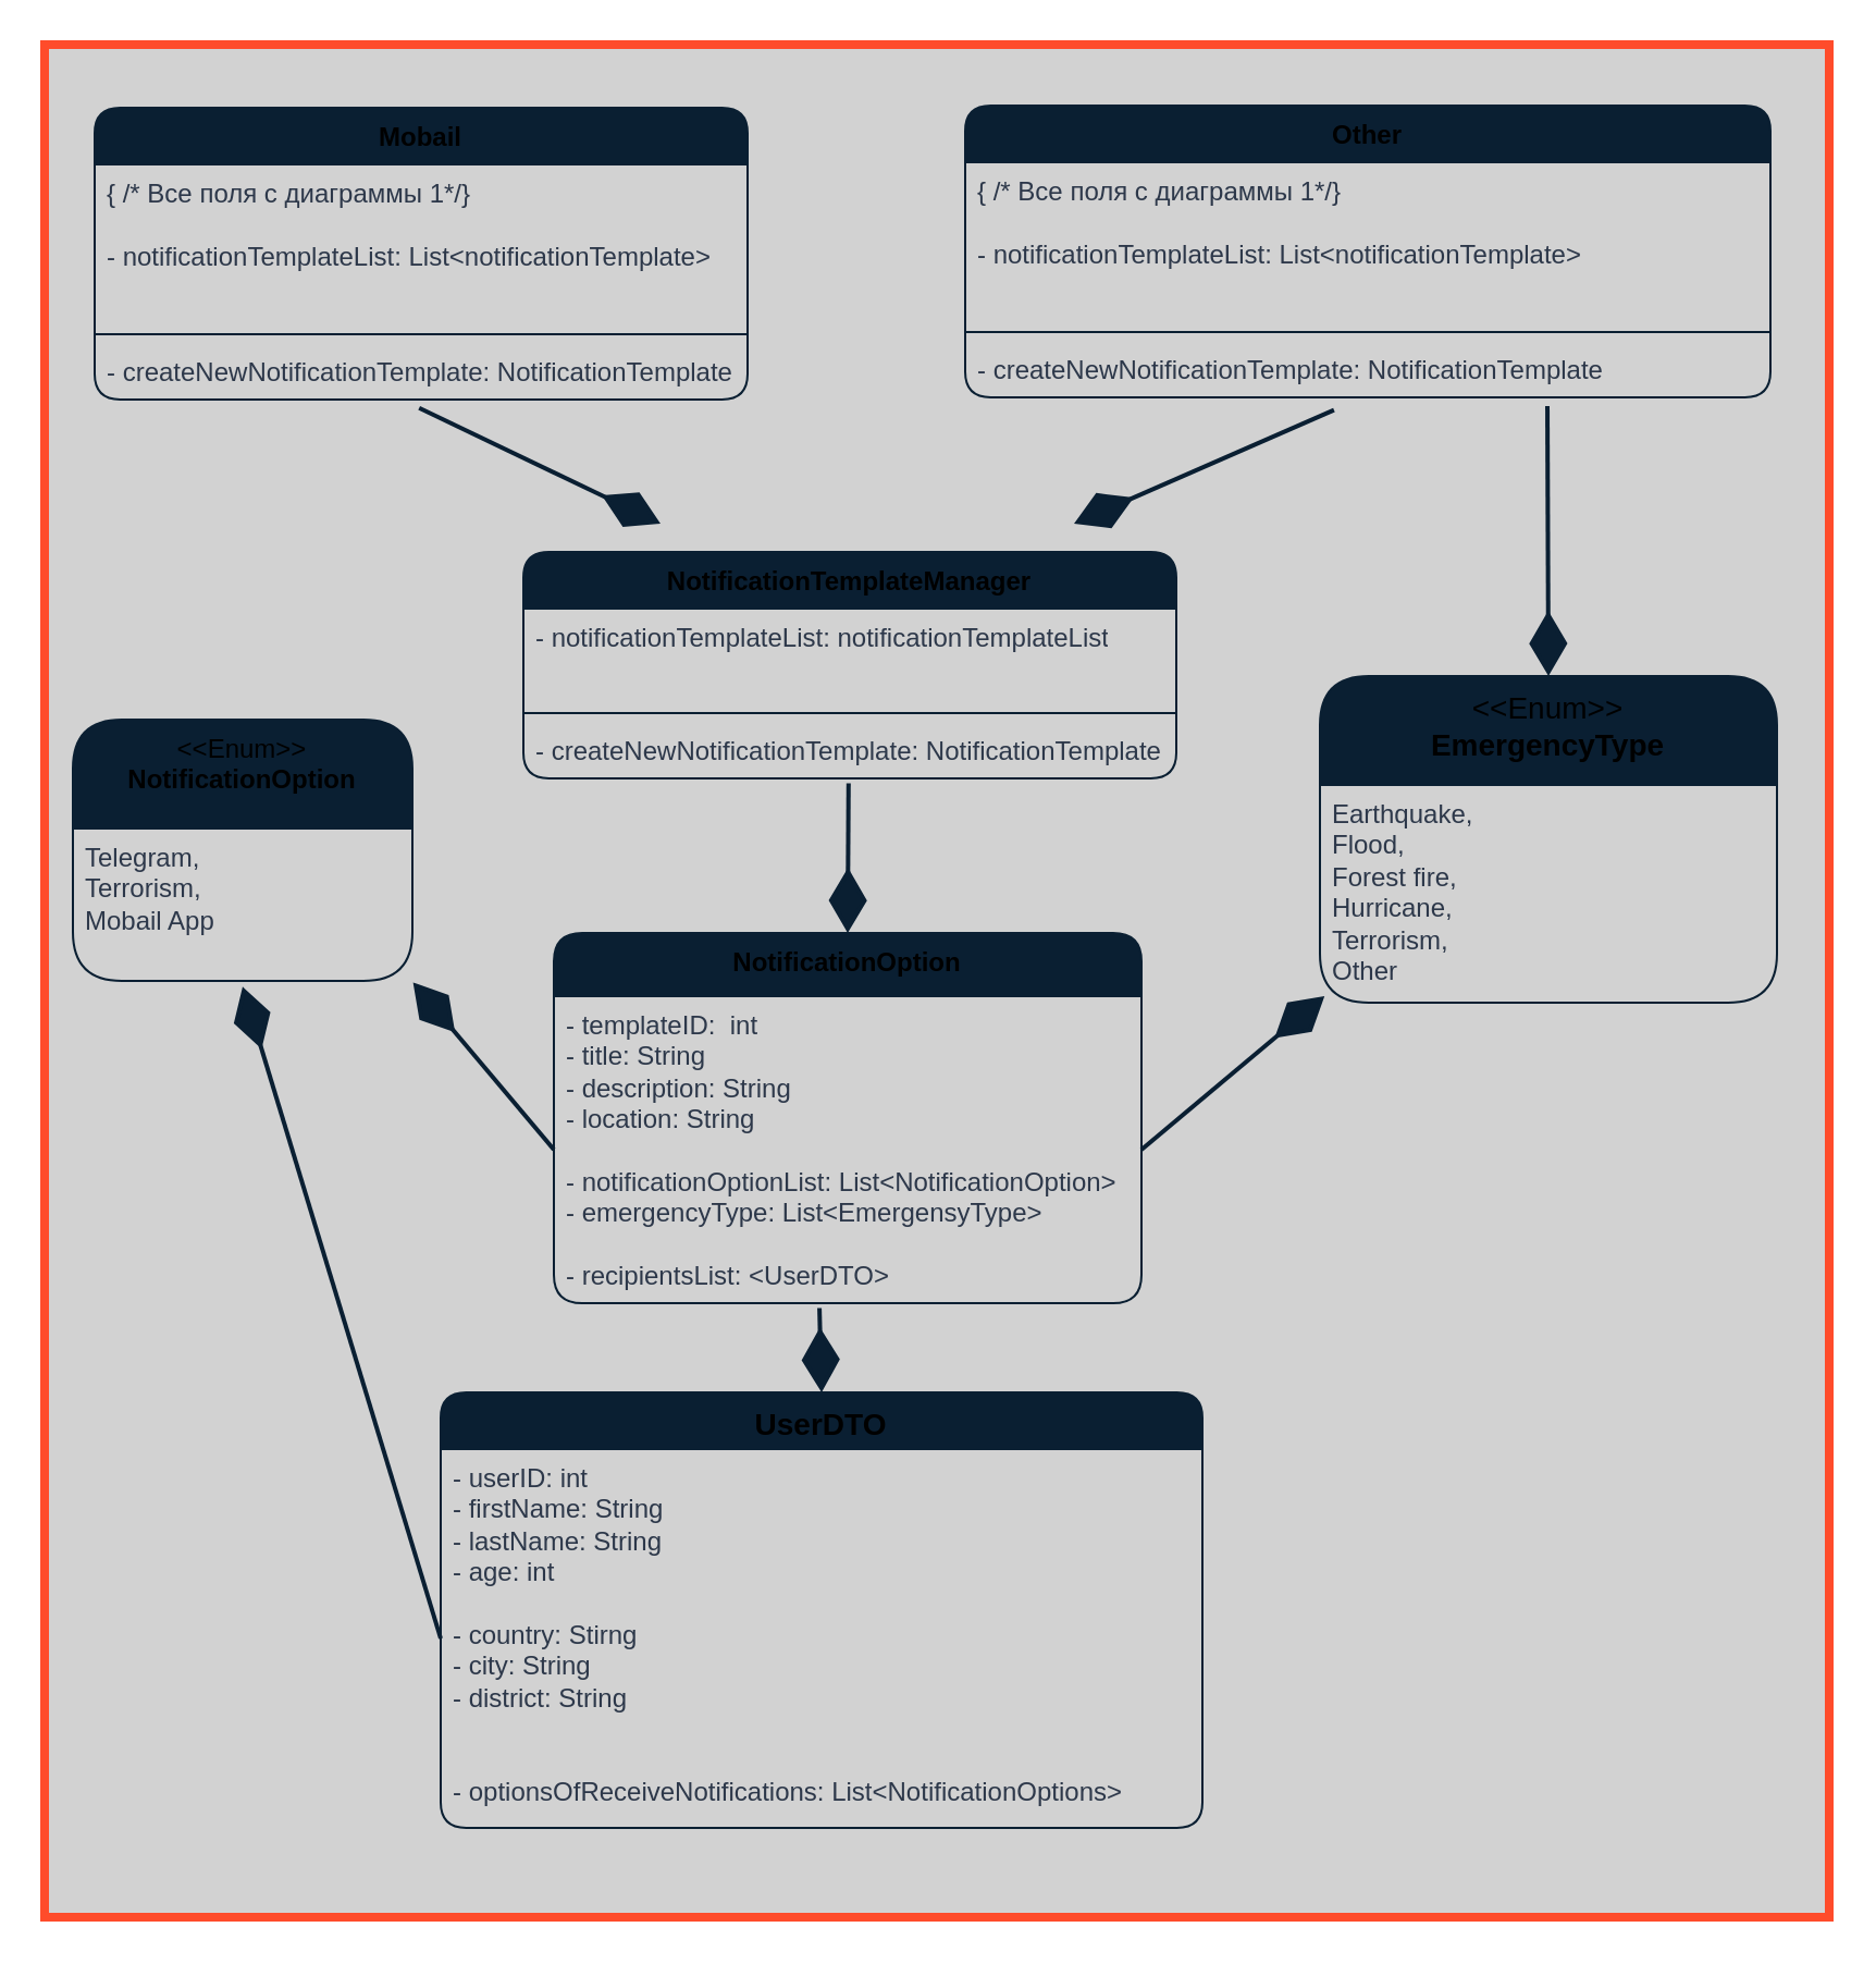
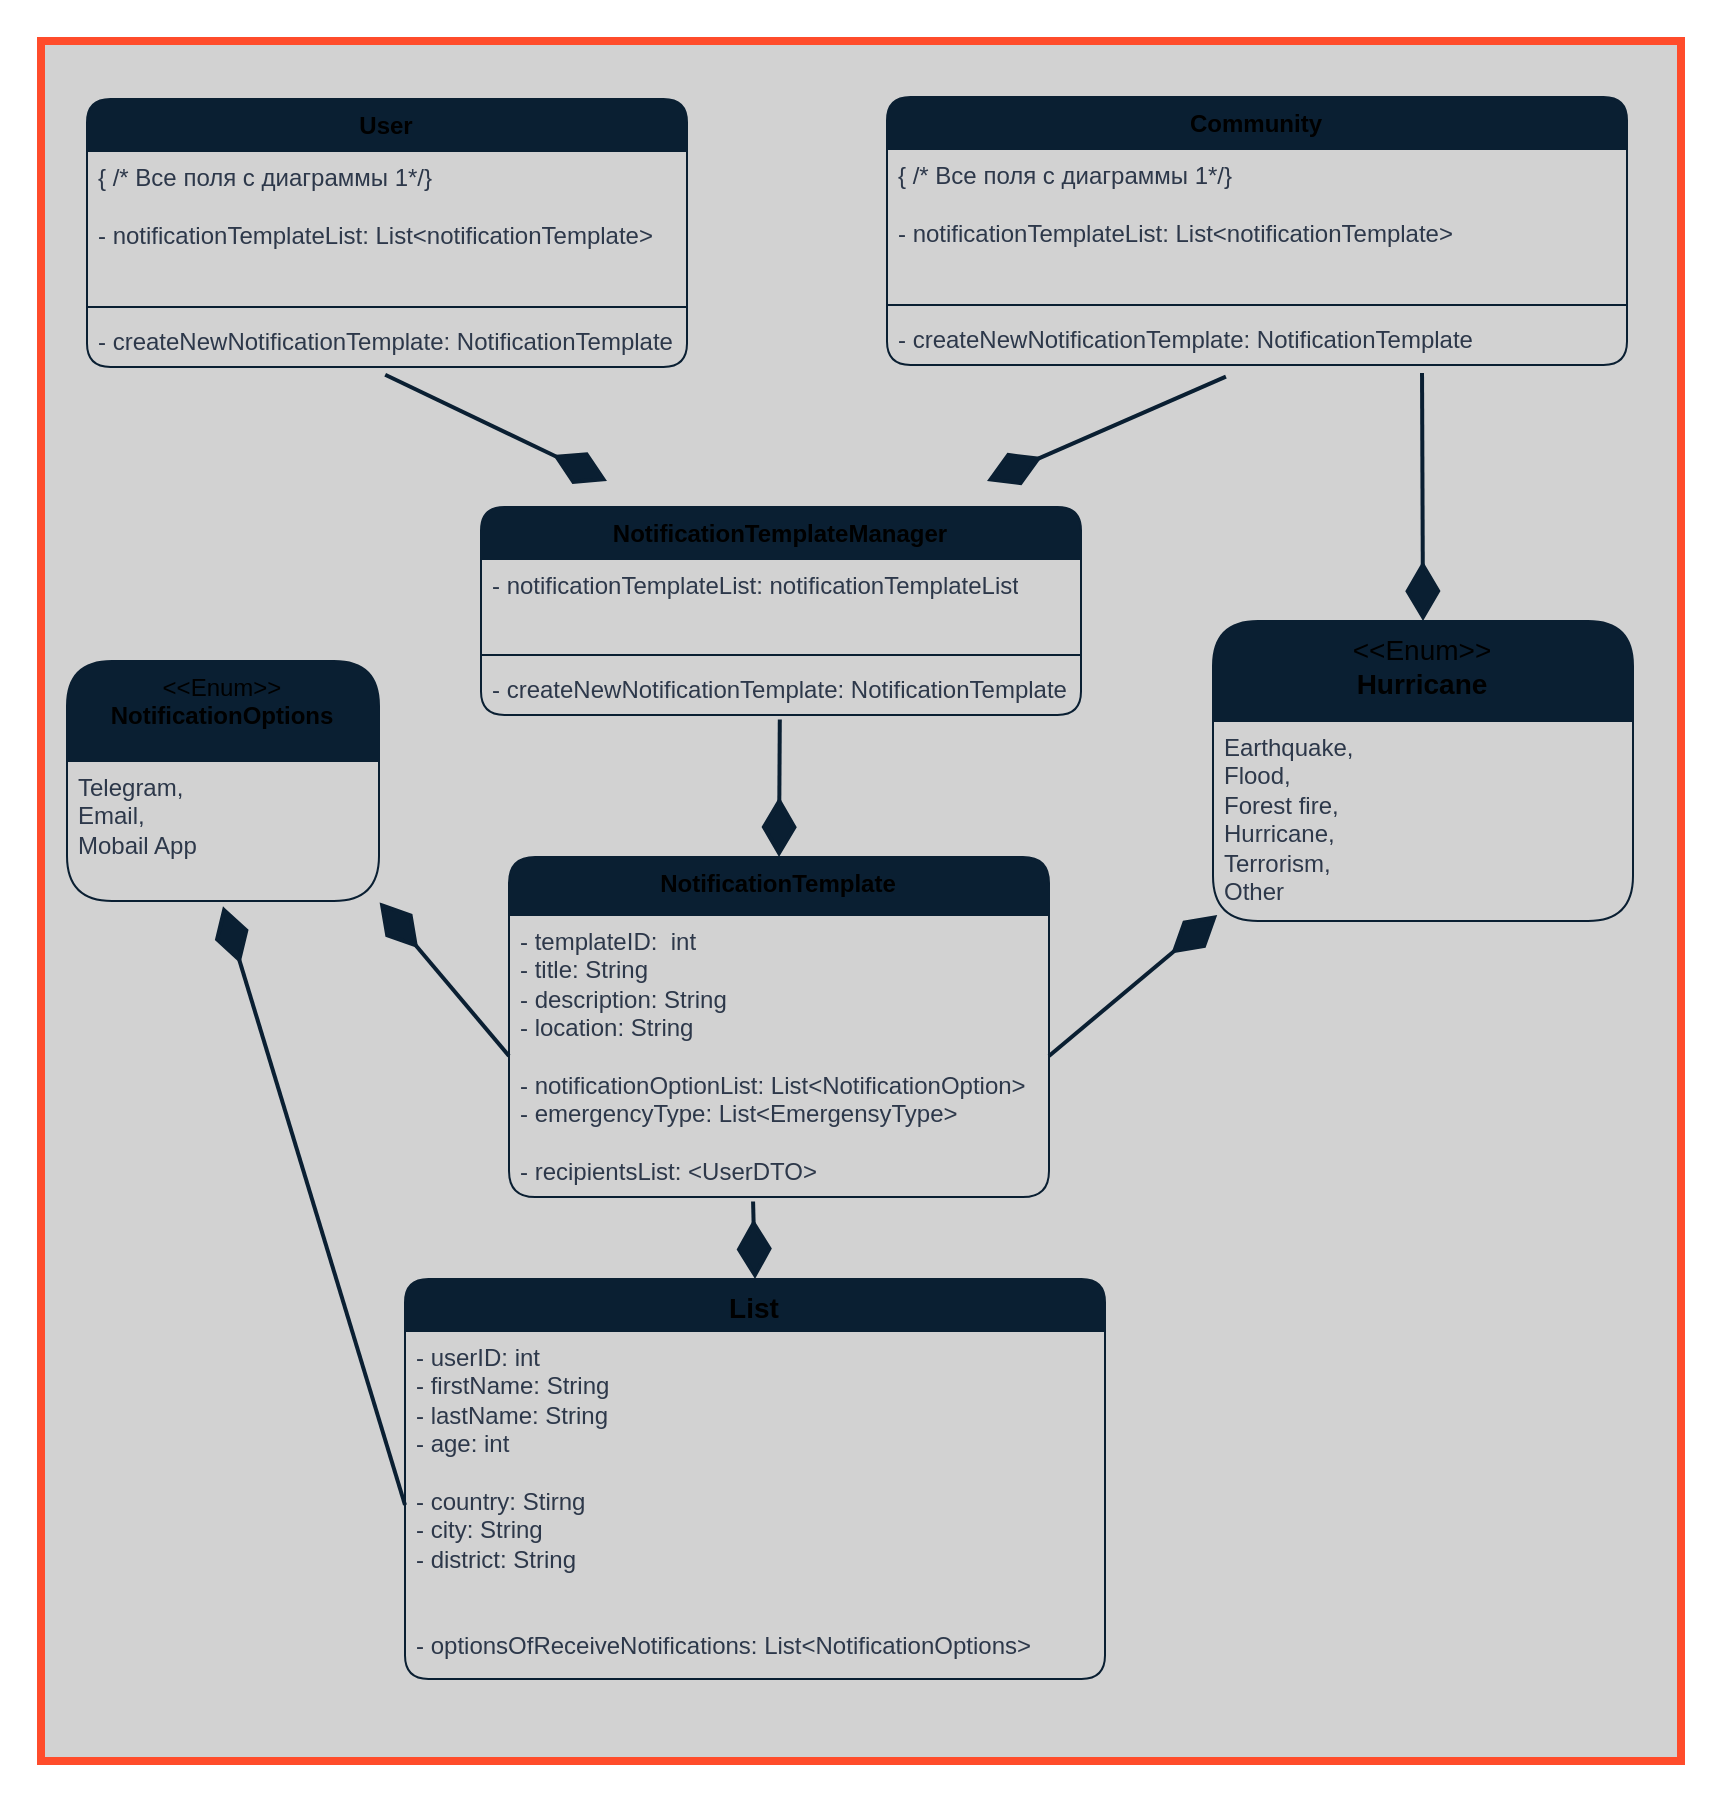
- <mxCell id="7" value="Other" style="swimlane;fontStyle=1;align=center;verticalAlign=top;childLayout=stackLayout;horizontal=1;startSize=26;horizontalStack=0;resizeParent=1;resizeParentMax=0;resizeLast=0;collapsible=1;marginBottom=0;whiteSpace=wrap;html=1;fillColor=#0A1F32;strokeColor=#0A1F32;rounded=1;" parent="1" vertex="1"><mxGeometry x="443" y="48" width="370" height="134" as="geometry" /></mxCell>
+ <mxCell id="7" value="Community" style="swimlane;fontStyle=1;align=center;verticalAlign=top;childLayout=stackLayout;horizontal=1;startSize=26;horizontalStack=0;resizeParent=1;resizeParentMax=0;resizeLast=0;collapsible=1;marginBottom=0;whiteSpace=wrap;html=1;fillColor=#0A1F32;strokeColor=#0A1F32;rounded=1;" parent="1" vertex="1"><mxGeometry x="443" y="48" width="370" height="134" as="geometry" /></mxCell>
- <mxCell id="3" value="Mobail" style="swimlane;fontStyle=1;align=center;verticalAlign=top;childLayout=stackLayout;horizontal=1;startSize=26;horizontalStack=0;resizeParent=1;resizeParentMax=0;resizeLast=0;collapsible=1;marginBottom=0;whiteSpace=wrap;html=1;fillColor=#0A1F32;strokeColor=#0A1F32;rounded=1;" parent="1" vertex="1"><mxGeometry x="43" y="49" width="300" height="134" as="geometry" /></mxCell>
+ <mxCell id="3" value="User" style="swimlane;fontStyle=1;align=center;verticalAlign=top;childLayout=stackLayout;horizontal=1;startSize=26;horizontalStack=0;resizeParent=1;resizeParentMax=0;resizeLast=0;collapsible=1;marginBottom=0;whiteSpace=wrap;html=1;fillColor=#0A1F32;strokeColor=#0A1F32;rounded=1;" parent="1" vertex="1"><mxGeometry x="43" y="49" width="300" height="134" as="geometry" /></mxCell>
- <mxCell id="22" value="&lt;font style=&quot;font-size: 14px;&quot;&gt;&lt;span style=&quot;font-weight: normal;&quot;&gt;&amp;lt;&amp;lt;Enum&amp;gt;&amp;gt;&lt;/span&gt;&lt;br&gt;EmergencyType&lt;/font&gt;" style="swimlane;fontStyle=1;align=center;verticalAlign=top;childLayout=stackLayout;horizontal=1;startSize=50;horizontalStack=0;resizeParent=1;resizeParentMax=0;resizeLast=0;collapsible=1;marginBottom=0;whiteSpace=wrap;html=1;fillColor=#0A1F32;strokeColor=#0A1F32;rounded=1;" parent="1" vertex="1"><mxGeometry x="606" y="310" width="210" height="150" as="geometry" /></mxCell>
+ <mxCell id="22" value="&lt;font style=&quot;font-size: 14px;&quot;&gt;&lt;span style=&quot;font-weight: normal;&quot;&gt;&amp;lt;&amp;lt;Enum&amp;gt;&amp;gt;&lt;/span&gt;&lt;br&gt;Hurricane&lt;/font&gt;" style="swimlane;fontStyle=1;align=center;verticalAlign=top;childLayout=stackLayout;horizontal=1;startSize=50;horizontalStack=0;resizeParent=1;resizeParentMax=0;resizeLast=0;collapsible=1;marginBottom=0;whiteSpace=wrap;html=1;fillColor=#0A1F32;strokeColor=#0A1F32;rounded=1;" parent="1" vertex="1"><mxGeometry x="606" y="310" width="210" height="150" as="geometry" /></mxCell>
- <mxCell id="20" value="&lt;span style=&quot;font-weight: normal;&quot;&gt;&amp;lt;&amp;lt;Enum&amp;gt;&amp;gt;&lt;/span&gt;&lt;br&gt;NotificationOption" style="swimlane;fontStyle=1;align=center;verticalAlign=top;childLayout=stackLayout;horizontal=1;startSize=50;horizontalStack=0;resizeParent=1;resizeParentMax=0;resizeLast=0;collapsible=1;marginBottom=0;whiteSpace=wrap;html=1;fillColor=#0A1F32;strokeColor=#0A1F32;rounded=1;" parent="1" vertex="1"><mxGeometry x="33" y="330" width="156" height="120" as="geometry" /></mxCell>
+ <mxCell id="20" value="&lt;span style=&quot;font-weight: normal;&quot;&gt;&amp;lt;&amp;lt;Enum&amp;gt;&amp;gt;&lt;/span&gt;&lt;br&gt;NotificationOptions" style="swimlane;fontStyle=1;align=center;verticalAlign=top;childLayout=stackLayout;horizontal=1;startSize=50;horizontalStack=0;resizeParent=1;resizeParentMax=0;resizeLast=0;collapsible=1;marginBottom=0;whiteSpace=wrap;html=1;fillColor=#0A1F32;strokeColor=#0A1F32;rounded=1;" parent="1" vertex="1"><mxGeometry x="33" y="330" width="156" height="120" as="geometry" /></mxCell>
- <mxCell id="21" value="Telegram,&lt;br&gt;Terrorism,&lt;br&gt;Mobail App" style="text;strokeColor=none;fillColor=none;align=left;verticalAlign=top;spacingLeft=4;spacingRight=4;overflow=hidden;rotatable=0;points=[[0,0.5],[1,0.5]];portConstraint=eastwest;whiteSpace=wrap;html=1;fontColor=#2D384A;" parent="20" vertex="1"><mxGeometry y="50" width="156" height="70" as="geometry" /></mxCell>
+ <mxCell id="21" value="Telegram,&lt;br&gt;Email,&lt;br&gt;Mobail App" style="text;strokeColor=none;fillColor=none;align=left;verticalAlign=top;spacingLeft=4;spacingRight=4;overflow=hidden;rotatable=0;points=[[0,0.5],[1,0.5]];portConstraint=eastwest;whiteSpace=wrap;html=1;fontColor=#2D384A;" parent="20" vertex="1"><mxGeometry y="50" width="156" height="70" as="geometry" /></mxCell>
- <mxCell id="11" value="NotificationOption" style="swimlane;fontStyle=1;align=center;verticalAlign=top;childLayout=stackLayout;horizontal=1;startSize=29;horizontalStack=0;resizeParent=1;resizeParentMax=0;resizeLast=0;collapsible=1;marginBottom=0;whiteSpace=wrap;html=1;fillColor=#0A1F32;strokeColor=#0A1F32;rounded=1;" parent="1" vertex="1"><mxGeometry x="254" y="428" width="270" height="170" as="geometry" /></mxCell>
+ <mxCell id="11" value="NotificationTemplate" style="swimlane;fontStyle=1;align=center;verticalAlign=top;childLayout=stackLayout;horizontal=1;startSize=29;horizontalStack=0;resizeParent=1;resizeParentMax=0;resizeLast=0;collapsible=1;marginBottom=0;whiteSpace=wrap;html=1;fillColor=#0A1F32;strokeColor=#0A1F32;rounded=1;" parent="1" vertex="1"><mxGeometry x="254" y="428" width="270" height="170" as="geometry" /></mxCell>
- <mxCell id="24" value="&lt;font style=&quot;font-size: 14px;&quot;&gt;UserDTO&lt;/font&gt;" style="swimlane;fontStyle=1;align=center;verticalAlign=top;childLayout=stackLayout;horizontal=1;startSize=26;horizontalStack=0;resizeParent=1;resizeParentMax=0;resizeLast=0;collapsible=1;marginBottom=0;whiteSpace=wrap;html=1;fillColor=#0A1F32;strokeColor=#0A1F32;rounded=1;" parent="1" vertex="1"><mxGeometry x="202" y="639" width="350" height="200" as="geometry" /></mxCell>
+ <mxCell id="24" value="&lt;font style=&quot;font-size: 14px;&quot;&gt;List&lt;/font&gt;" style="swimlane;fontStyle=1;align=center;verticalAlign=top;childLayout=stackLayout;horizontal=1;startSize=26;horizontalStack=0;resizeParent=1;resizeParentMax=0;resizeLast=0;collapsible=1;marginBottom=0;whiteSpace=wrap;html=1;fillColor=#0A1F32;strokeColor=#0A1F32;rounded=1;" parent="1" vertex="1"><mxGeometry x="202" y="639" width="350" height="200" as="geometry" /></mxCell>
